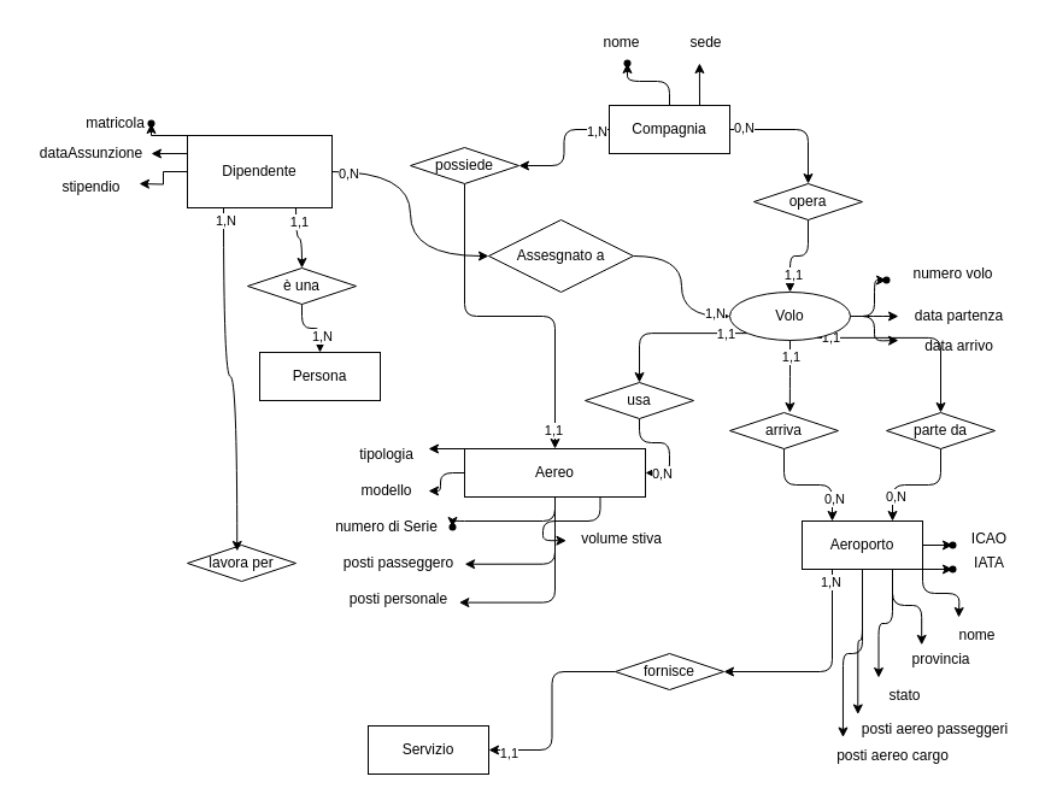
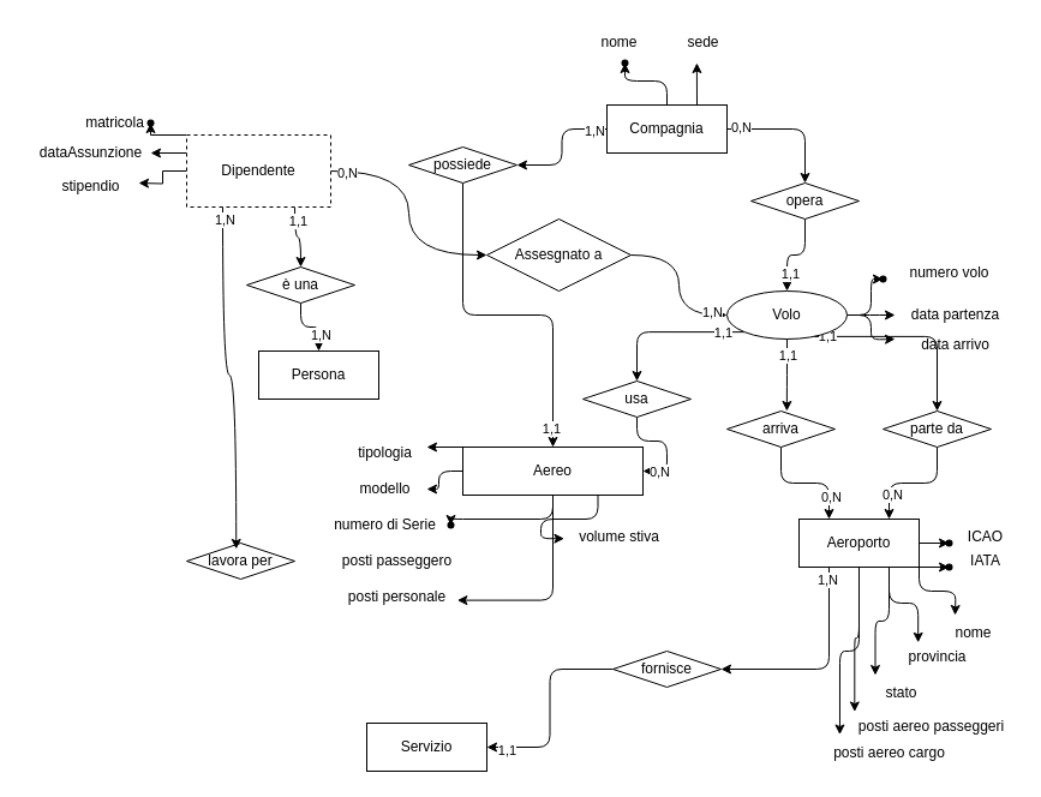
- <mxCell id="9" value="Dipendente" style="rounded=0;whiteSpace=wrap;html=1;" vertex="1" parent="1"><mxGeometry x="155" y="112" width="120" height="60" as="geometry" /></mxCell>
+ <mxCell id="9" value="Dipendente" style="rounded=0;whiteSpace=wrap;html=1;dashed=1;" vertex="1" parent="1"><mxGeometry x="155" y="112" width="120" height="60" as="geometry" /></mxCell>
- <mxCell id="96" style="edgeStyle=orthogonalEdgeStyle;orthogonalLoop=1;jettySize=auto;html=1;exitX=0.5;exitY=1;exitDx=0;exitDy=0;entryX=1.001;entryY=0.524;entryDx=0;entryDy=0;entryPerimeter=0;" edge="1" parent="1" source="35" target="93"><mxGeometry relative="1" as="geometry" /></mxCell>
